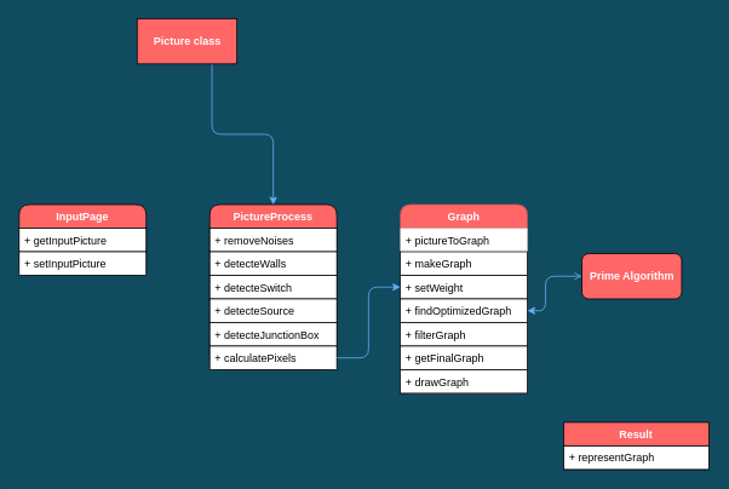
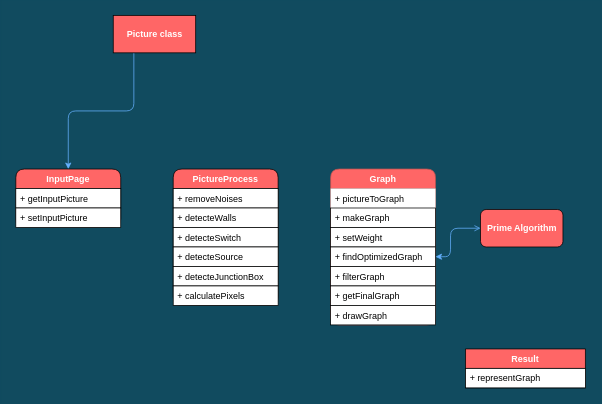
+ <mxCell id="24" style="edgeStyle=orthogonalEdgeStyle;rounded=1;sketch=0;orthogonalLoop=1;jettySize=auto;html=1;exitX=0.25;exitY=1;exitDx=0;exitDy=0;entryX=0.5;entryY=0;entryDx=0;entryDy=0;fontColor=#FFFFFF;strokeColor=#66B2FF;fillColor=#F45B69;" edge="1" parent="1" source="26" target="2"><mxGeometry relative="1" as="geometry" /></mxCell>
- <mxCell id="25" style="edgeStyle=orthogonalEdgeStyle;rounded=1;sketch=0;orthogonalLoop=1;jettySize=auto;html=1;exitX=0.75;exitY=1;exitDx=0;exitDy=0;entryX=0.5;entryY=0;entryDx=0;entryDy=0;fontColor=#FFFFFF;strokeColor=#66B2FF;fillColor=#F45B69;" edge="1" parent="1" source="26" target="5"><mxGeometry relative="1" as="geometry" /></mxCell>
- <mxCell id="21" style="edgeStyle=orthogonalEdgeStyle;rounded=1;sketch=0;orthogonalLoop=1;jettySize=auto;html=1;fontColor=#E4FDE1;strokeColor=#66B2FF;fillColor=#F45B69;" edge="1" parent="1" source="11" target="15"><mxGeometry relative="1" as="geometry" /></mxCell>
